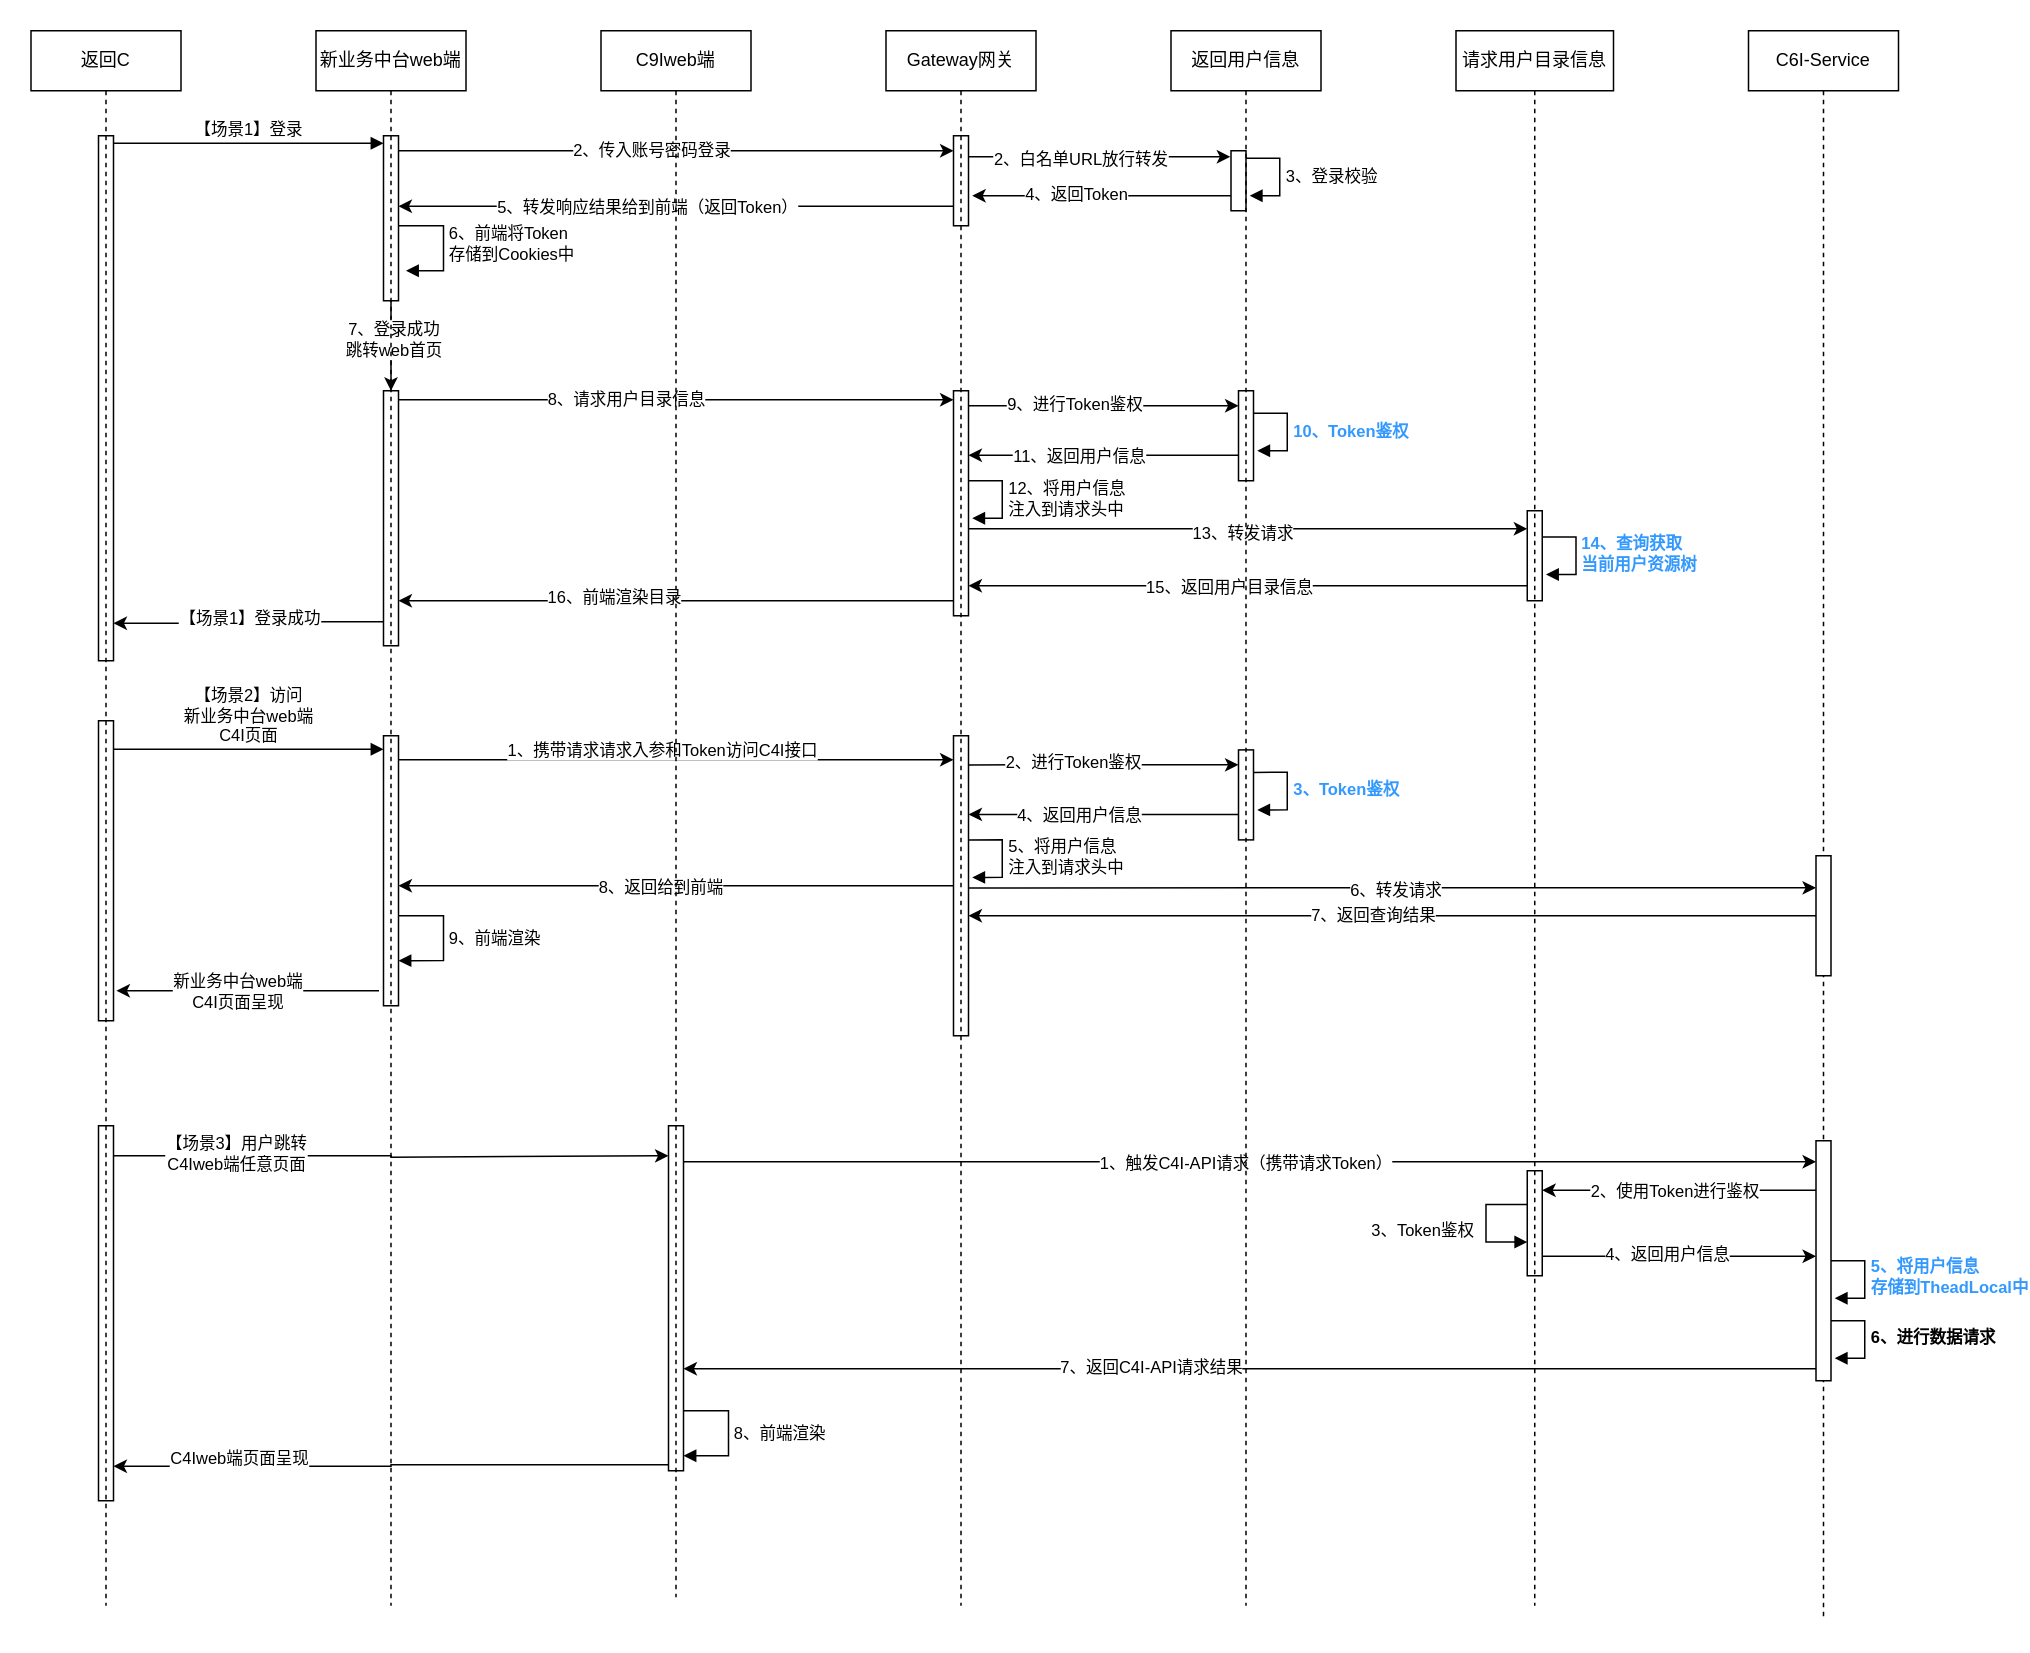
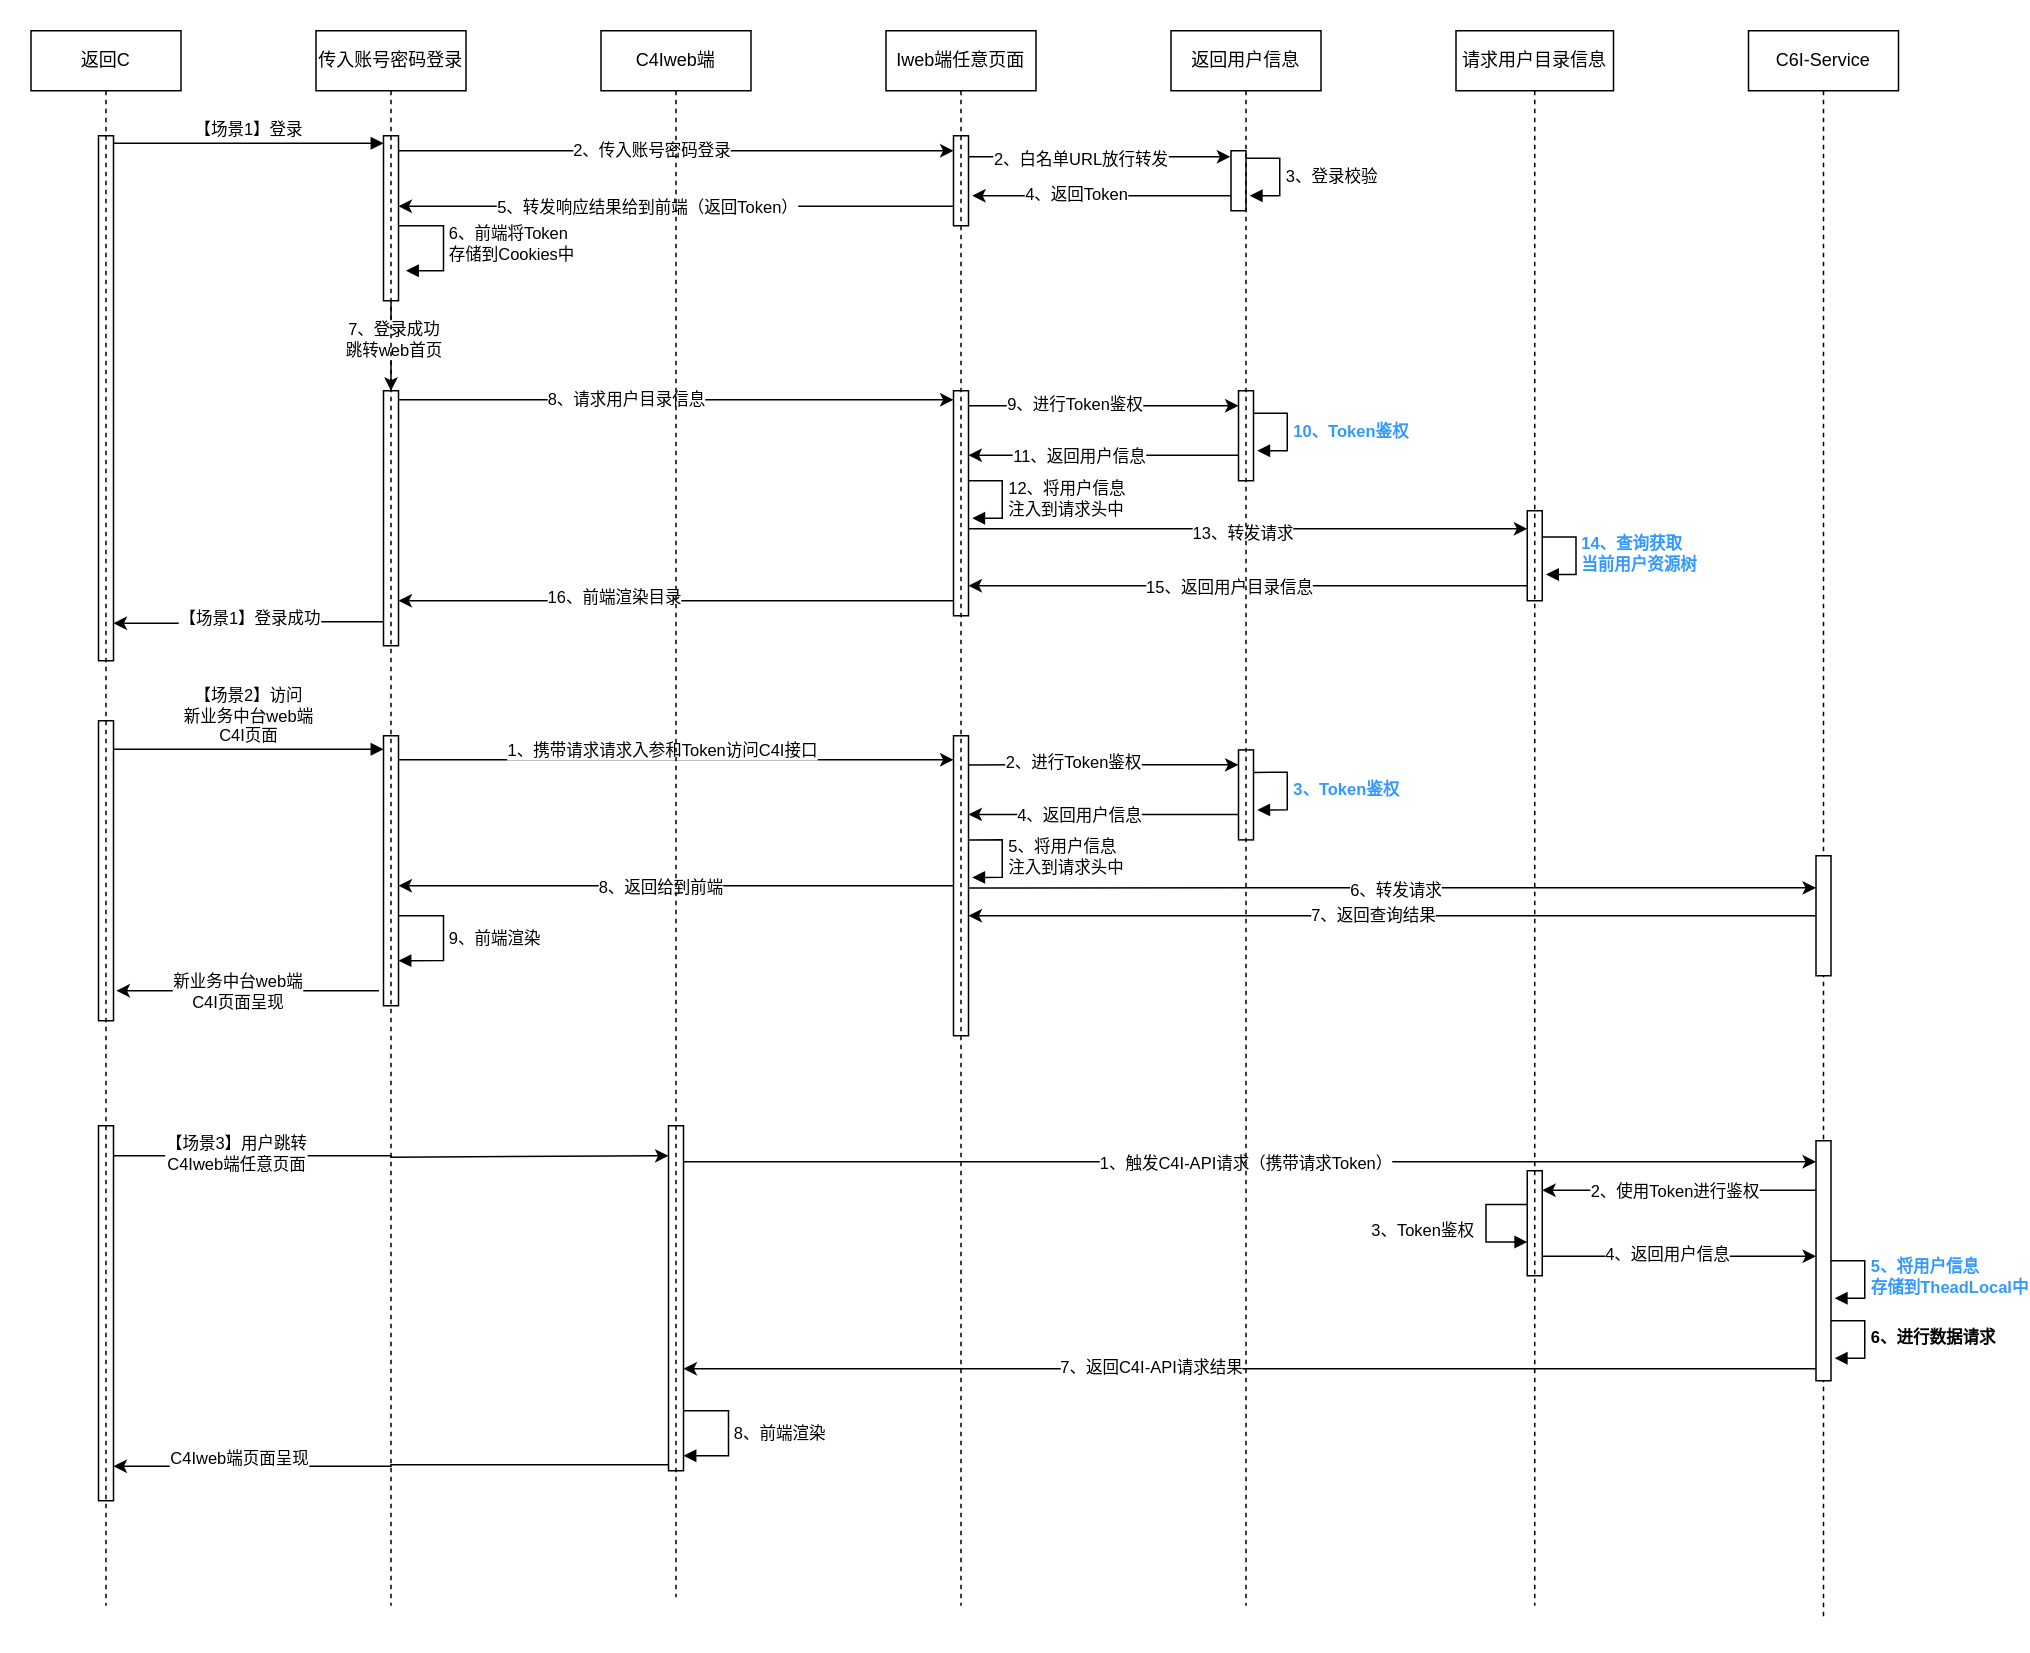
- <mxCell id="86" value="新业务中台web端" style="shape=umlLifeline;perimeter=lifelinePerimeter;whiteSpace=wrap;html=1;container=1;dropTarget=0;collapsible=0;recursiveResize=0;outlineConnect=0;portConstraint=eastwest;newEdgeStyle={&quot;curved&quot;:0,&quot;rounded&quot;:0};movable=1;resizable=1;rotatable=1;deletable=1;editable=1;locked=0;connectable=1;" vertex="1" parent="1"><mxGeometry x="210" y="20" width="100" height="1050" as="geometry" /></mxCell>
+ <mxCell id="86" value="传入账号密码登录" style="shape=umlLifeline;perimeter=lifelinePerimeter;whiteSpace=wrap;html=1;container=1;dropTarget=0;collapsible=0;recursiveResize=0;outlineConnect=0;portConstraint=eastwest;newEdgeStyle={&quot;curved&quot;:0,&quot;rounded&quot;:0};movable=1;resizable=1;rotatable=1;deletable=1;editable=1;locked=0;connectable=1;" vertex="1" parent="1"><mxGeometry x="210" y="20" width="100" height="1050" as="geometry" /></mxCell>
- <mxCell id="87" value="C9Iweb端" style="shape=umlLifeline;perimeter=lifelinePerimeter;whiteSpace=wrap;html=1;container=1;dropTarget=0;collapsible=0;recursiveResize=0;outlineConnect=0;portConstraint=eastwest;newEdgeStyle={&quot;curved&quot;:0,&quot;rounded&quot;:0};movable=1;resizable=1;rotatable=1;deletable=1;editable=1;locked=0;connectable=1;" vertex="1" parent="1"><mxGeometry x="400" y="20" width="100" height="1044.415" as="geometry" /></mxCell>
+ <mxCell id="87" value="C4Iweb端" style="shape=umlLifeline;perimeter=lifelinePerimeter;whiteSpace=wrap;html=1;container=1;dropTarget=0;collapsible=0;recursiveResize=0;outlineConnect=0;portConstraint=eastwest;newEdgeStyle={&quot;curved&quot;:0,&quot;rounded&quot;:0};movable=1;resizable=1;rotatable=1;deletable=1;editable=1;locked=0;connectable=1;" vertex="1" parent="1"><mxGeometry x="400" y="20" width="100" height="1044.415" as="geometry" /></mxCell>
- <mxCell id="84" value="Gateway网关" style="shape=umlLifeline;perimeter=lifelinePerimeter;whiteSpace=wrap;html=1;container=1;dropTarget=0;collapsible=0;recursiveResize=0;outlineConnect=0;portConstraint=eastwest;newEdgeStyle={&quot;curved&quot;:0,&quot;rounded&quot;:0};movable=1;resizable=1;rotatable=1;deletable=1;editable=1;locked=0;connectable=1;" vertex="1" parent="1"><mxGeometry x="590" y="20" width="100" height="1050" as="geometry" /></mxCell>
+ <mxCell id="84" value="Iweb端任意页面" style="shape=umlLifeline;perimeter=lifelinePerimeter;whiteSpace=wrap;html=1;container=1;dropTarget=0;collapsible=0;recursiveResize=0;outlineConnect=0;portConstraint=eastwest;newEdgeStyle={&quot;curved&quot;:0,&quot;rounded&quot;:0};movable=1;resizable=1;rotatable=1;deletable=1;editable=1;locked=0;connectable=1;" vertex="1" parent="1"><mxGeometry x="590" y="20" width="100" height="1050" as="geometry" /></mxCell>
